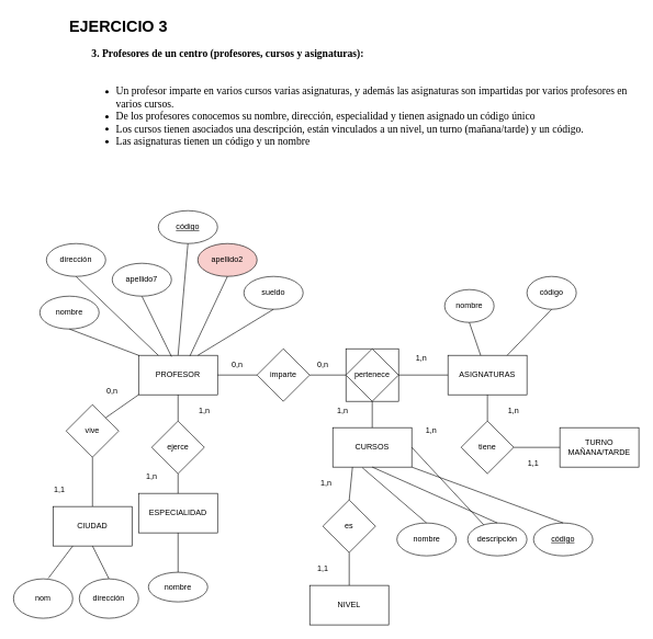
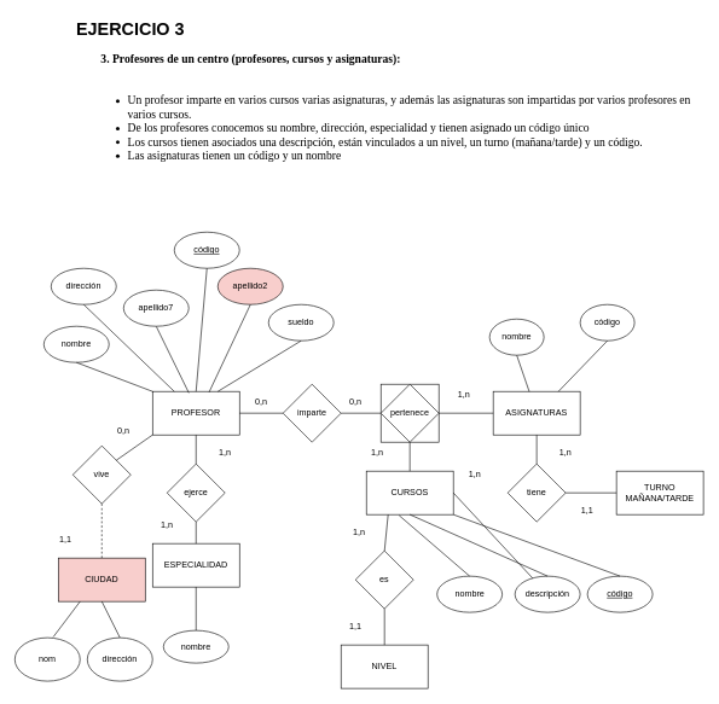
- <mxCell id="55" value="" style="endArrow=none;html=1;rounded=0;entryX=0.5;entryY=1;entryDx=0;entryDy=0;exitX=0.5;exitY=0;exitDx=0;exitDy=0;" edge="1" parent="1" source="56" target="53"><mxGeometry width="50" height="50" relative="1" as="geometry"><mxPoint x="140" y="770" as="sourcePoint" /><mxPoint x="650" y="680" as="targetPoint" /></mxGeometry></mxCell>
+ <mxCell id="55" value="" style="endArrow=none;html=1;rounded=0;entryX=0.5;entryY=1;entryDx=0;entryDy=0;exitX=0.5;exitY=0;exitDx=0;exitDy=0;dashed=1;" edge="1" parent="1" source="56" target="53"><mxGeometry width="50" height="50" relative="1" as="geometry"><mxPoint x="140" y="770" as="sourcePoint" /><mxPoint x="650" y="680" as="targetPoint" /></mxGeometry></mxCell>
- <mxCell id="56" value="CIUDAD" style="rounded=0;whiteSpace=wrap;html=1;" vertex="1" parent="1"><mxGeometry x="80" y="770" width="120" height="60" as="geometry" /></mxCell>
+ <mxCell id="56" value="CIUDAD" style="rounded=0;whiteSpace=wrap;html=1;fillColor=#f8cecc;" vertex="1" parent="1"><mxGeometry x="80" y="770" width="120" height="60" as="geometry" /></mxCell>
